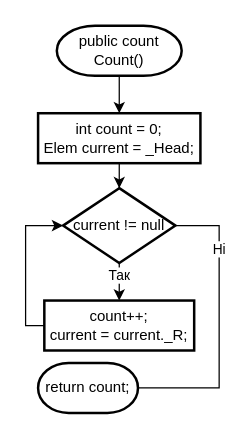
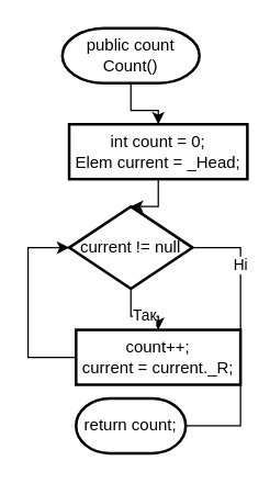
- <mxCell id="5" value="&lt;div&gt;int count = 0;&lt;/div&gt;&lt;div&gt;&lt;span style=&quot;background-color: initial;&quot;&gt;Elem current = _Head;&lt;/span&gt;&lt;/div&gt;" style="whiteSpace=wrap;html=1;strokeWidth=2;" vertex="1" parent="1"><mxGeometry x="30" y="90" width="130" height="40" as="geometry" /></mxCell>
+ <mxCell id="5" value="&lt;div&gt;int count = 0;&lt;/div&gt;&lt;div&gt;&lt;span style=&quot;background-color: initial;&quot;&gt;Elem current = _Head;&lt;/span&gt;&lt;/div&gt;" style="whiteSpace=wrap;html=1;strokeWidth=2;" vertex="1" parent="1"><mxGeometry x="50" y="90" width="130" height="40" as="geometry" /></mxCell>
- <mxCell id="10" value="&lt;div&gt;count++;&lt;/div&gt;&lt;div&gt;&lt;span style=&quot;background-color: initial;&quot;&gt;current = current._R;&lt;/span&gt;&lt;/div&gt;" style="whiteSpace=wrap;html=1;strokeWidth=2;" vertex="1" parent="1"><mxGeometry x="35" y="240" width="120" height="40" as="geometry" /></mxCell>
+ <mxCell id="10" value="&lt;div&gt;count++;&lt;/div&gt;&lt;div&gt;&lt;span style=&quot;background-color: initial;&quot;&gt;current = current._R;&lt;/span&gt;&lt;/div&gt;" style="whiteSpace=wrap;html=1;strokeWidth=2;" vertex="1" parent="1"><mxGeometry x="55" y="240" width="120" height="40" as="geometry" /></mxCell>
- <mxCell id="11" value="return count;" style="strokeWidth=2;html=1;shape=mxgraph.flowchart.terminator;whiteSpace=wrap;" vertex="1" parent="1"><mxGeometry x="30" y="290" width="80" height="40" as="geometry" /></mxCell>
+ <mxCell id="11" value="return count;" style="strokeWidth=2;html=1;shape=mxgraph.flowchart.terminator;whiteSpace=wrap;" vertex="1" parent="1"><mxGeometry x="55" y="290" width="80" height="40" as="geometry" /></mxCell>
